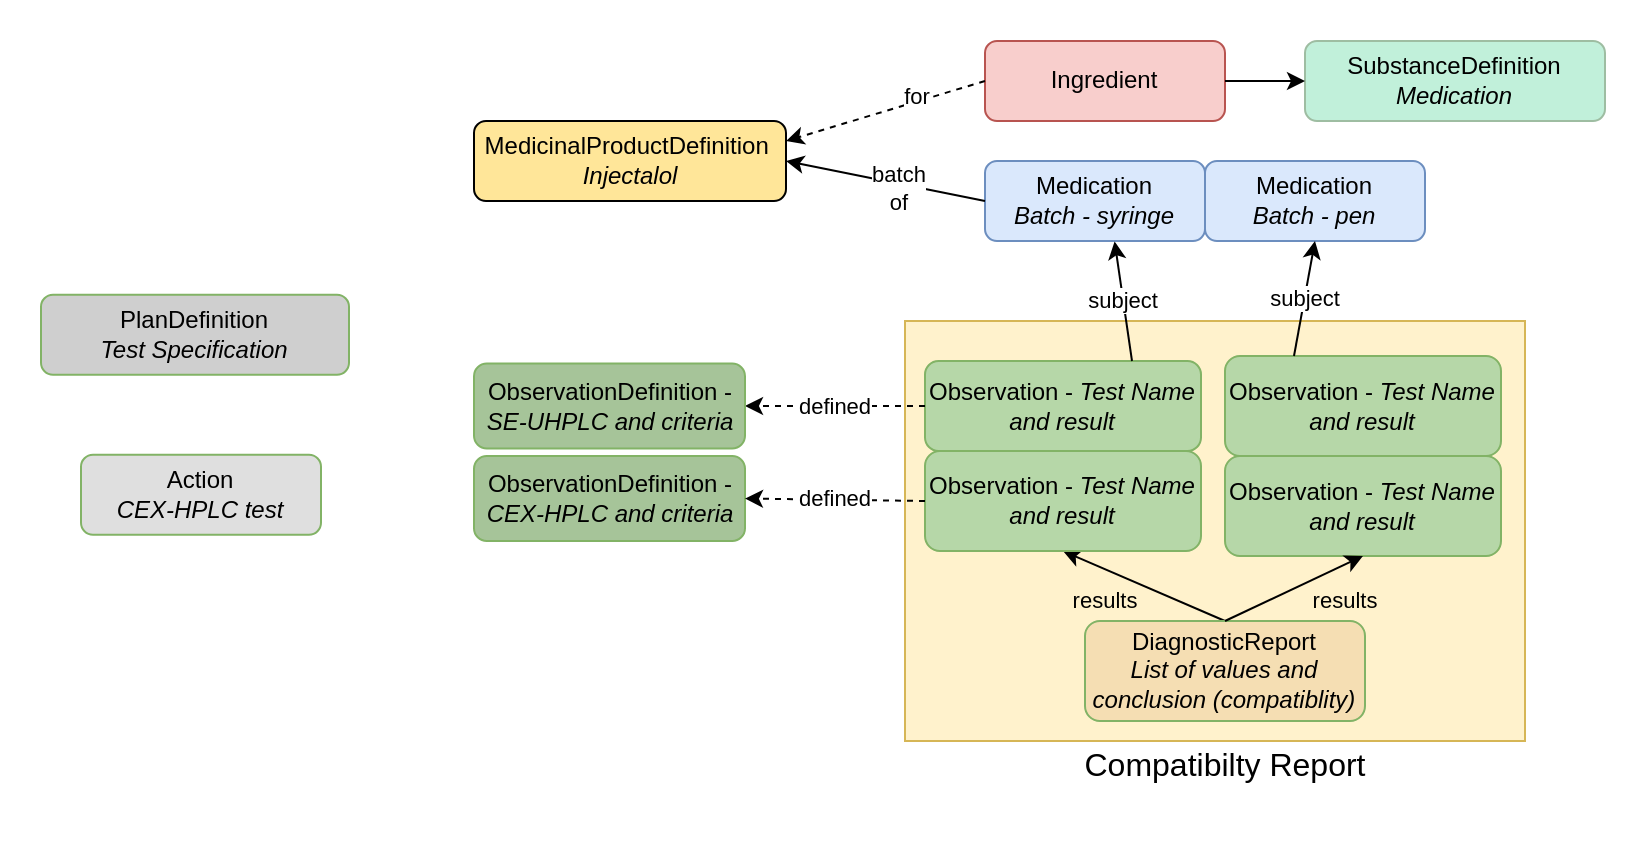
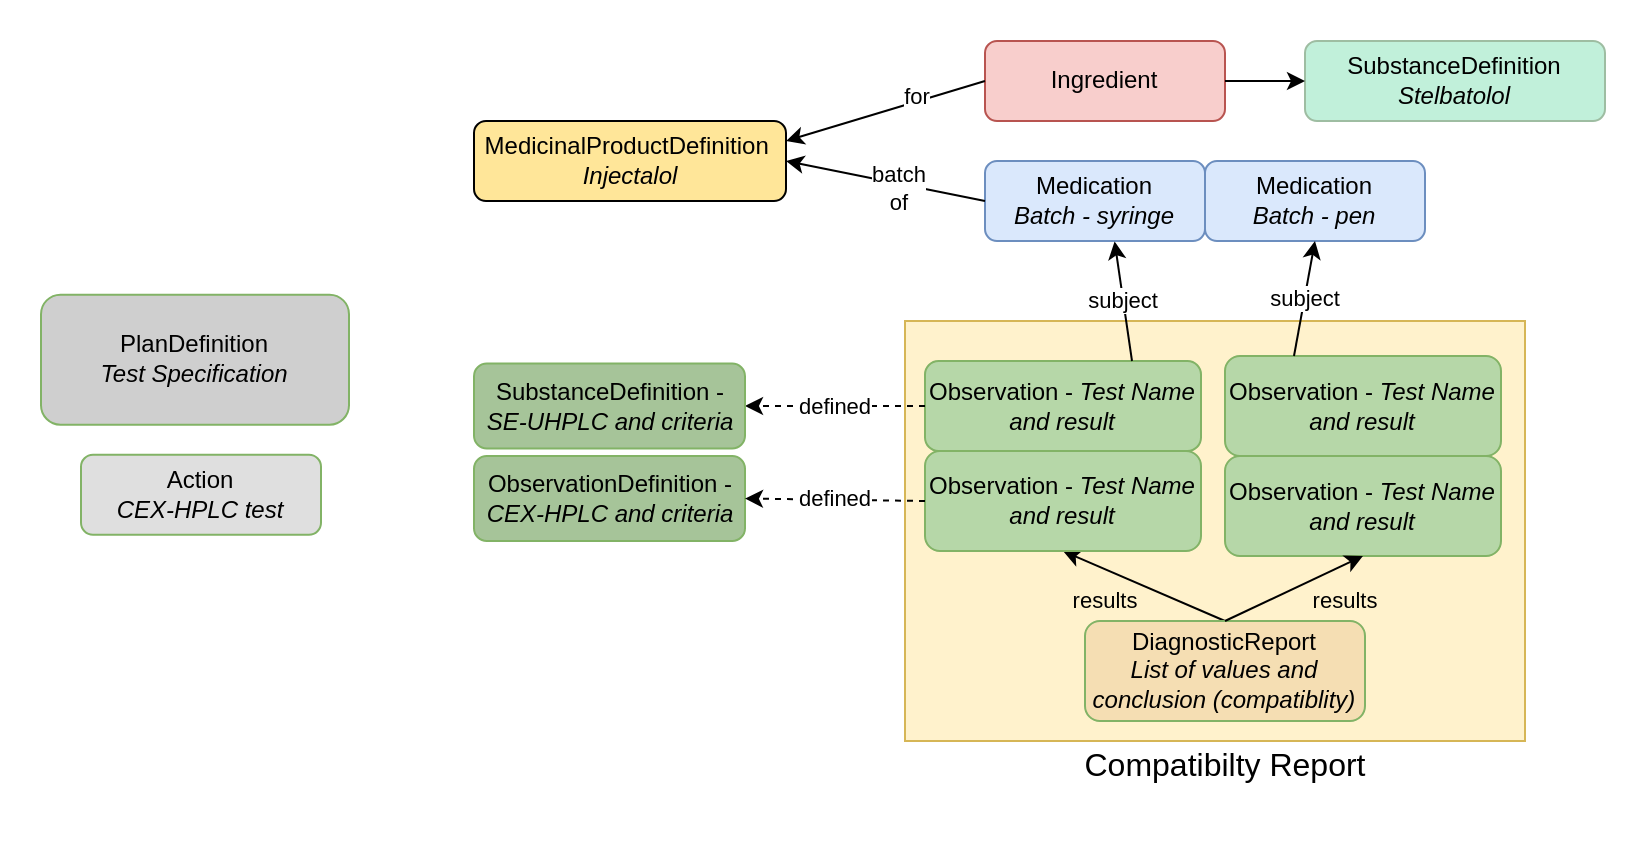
- <mxCell id="23" value="SubstanceDefinition&lt;br&gt;&lt;i&gt;Medication&lt;/i&gt;" style="rounded=1;whiteSpace=wrap;html=1;fontSize=12;glass=0;strokeWidth=1;shadow=0;fillColor=#c1f0da;strokeColor=#9ebda2;" parent="1" vertex="1"><mxGeometry x="652" y="20" width="150" height="40" as="geometry" /></mxCell>
+ <mxCell id="23" value="SubstanceDefinition&lt;br&gt;&lt;i&gt;Stelbatolol&lt;/i&gt;" style="rounded=1;whiteSpace=wrap;html=1;fontSize=12;glass=0;strokeWidth=1;shadow=0;fillColor=#c1f0da;strokeColor=#9ebda2;" parent="1" vertex="1"><mxGeometry x="652" y="20" width="150" height="40" as="geometry" /></mxCell>
- <mxCell id="22" value="for" style="endArrow=classic;html=1;rounded=0;entryX=1;entryY=0.25;entryDx=0;entryDy=0;exitX=0;exitY=0.5;exitDx=0;exitDy=0;dashed=1;" parent="1" source="21" target="4" edge="1"><mxGeometry x="-0.333" y="-2" width="50" height="50" relative="1" as="geometry"><mxPoint x="473.43" y="110" as="sourcePoint" /><mxPoint x="398" y="100" as="targetPoint" /><mxPoint as="offset" /></mxGeometry></mxCell>
+ <mxCell id="22" value="for" style="endArrow=classic;html=1;rounded=0;entryX=1;entryY=0.25;entryDx=0;entryDy=0;exitX=0;exitY=0.5;exitDx=0;exitDy=0;" parent="1" source="21" target="4" edge="1"><mxGeometry x="-0.333" y="-2" width="50" height="50" relative="1" as="geometry"><mxPoint x="473.43" y="110" as="sourcePoint" /><mxPoint x="398" y="100" as="targetPoint" /><mxPoint as="offset" /></mxGeometry></mxCell>
- <mxCell id="5" value="PlanDefinition&lt;br&gt;&lt;i&gt;Test Specification&lt;/i&gt;" style="rounded=1;whiteSpace=wrap;html=1;fontSize=12;glass=0;strokeWidth=1;shadow=0;fillColor=#cfcfcf;strokeColor=#82b366;" parent="1" vertex="1"><mxGeometry x="20" y="146.85" width="154" height="40" as="geometry" /></mxCell>
+ <mxCell id="5" value="PlanDefinition&lt;br&gt;&lt;i&gt;Test Specification&lt;/i&gt;" style="rounded=1;whiteSpace=wrap;html=1;fontSize=12;glass=0;strokeWidth=1;shadow=0;fillColor=#cfcfcf;strokeColor=#82b366;" parent="1" vertex="1"><mxGeometry x="20" y="146.85" width="154" height="65" as="geometry" /></mxCell>
- <mxCell id="25" value="ObservationDefinition -&lt;i&gt;SE-UHPLC and criteria&lt;/i&gt;" style="rounded=1;whiteSpace=wrap;html=1;fontSize=12;glass=0;strokeWidth=1;shadow=0;fillColor=#A6C499;strokeColor=#82b366;" parent="1" vertex="1"><mxGeometry x="236.5" y="181.25" width="135.5" height="42.5" as="geometry" /></mxCell>
+ <mxCell id="25" value="SubstanceDefinition -&lt;i&gt;SE-UHPLC and criteria&lt;/i&gt;" style="rounded=1;whiteSpace=wrap;html=1;fontSize=12;glass=0;strokeWidth=1;shadow=0;fillColor=#A6C499;strokeColor=#82b366;" parent="1" vertex="1"><mxGeometry x="236.5" y="181.25" width="135.5" height="42.5" as="geometry" /></mxCell>
